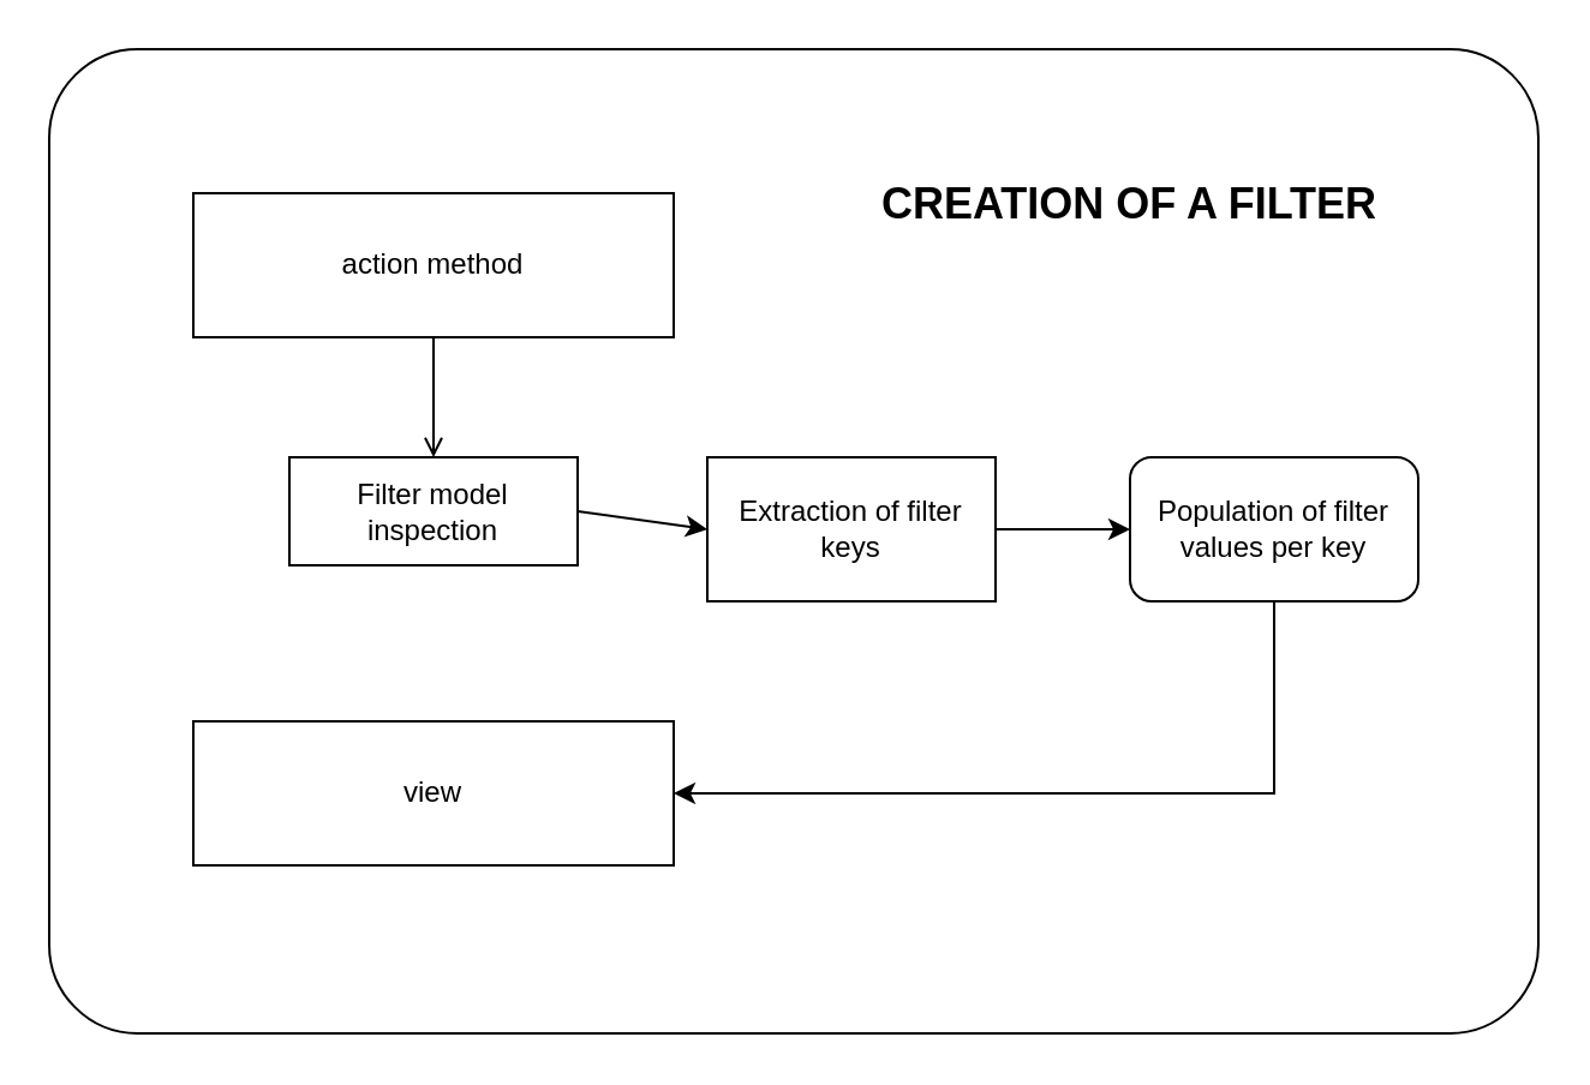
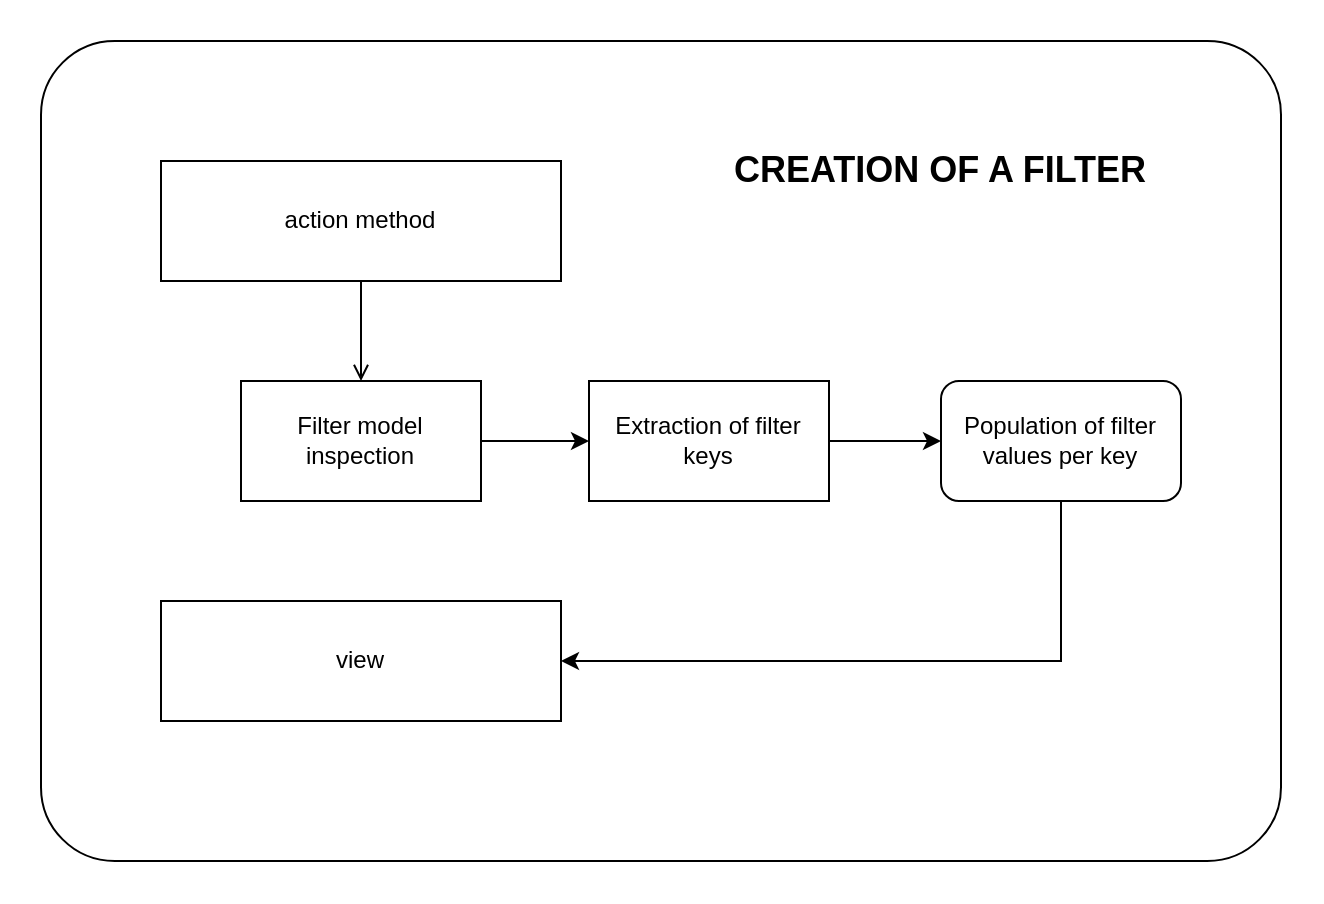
- <mxCell id="4" value="Filter model inspection" style="rounded=0;whiteSpace=wrap;html=1;" parent="1" vertex="1"><mxGeometry x="120" y="190" width="120" height="45" as="geometry" /></mxCell>
+ <mxCell id="4" value="Filter model inspection" style="rounded=0;whiteSpace=wrap;html=1;" parent="1" vertex="1"><mxGeometry x="120" y="190" width="120" height="60" as="geometry" /></mxCell>
